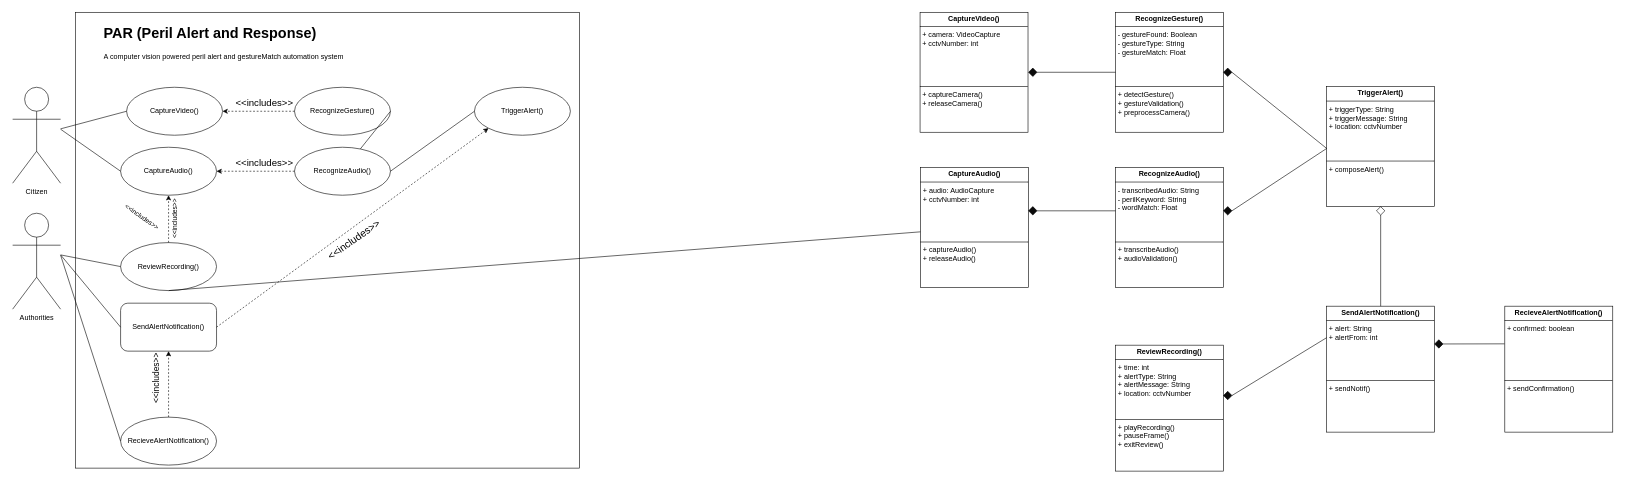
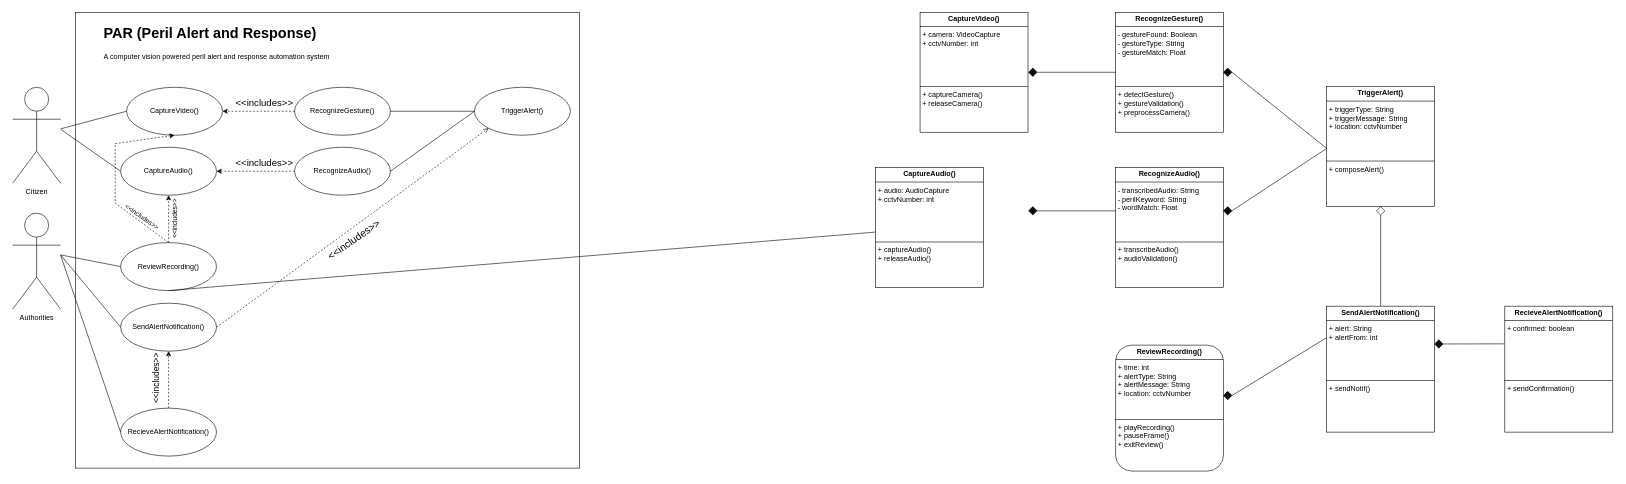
- <mxCell id="17" value="&lt;h1 style=&quot;margin-top: 0px;&quot;&gt;PAR (Peril Alert and Response)&lt;/h1&gt;&lt;p&gt;A computer vision powered peril alert and gestureMatch automation system&lt;/p&gt;" style="text;html=1;whiteSpace=wrap;overflow=hidden;rounded=0;" parent="1" vertex="1"><mxGeometry x="170" y="35" width="420" height="120" as="geometry" /></mxCell>
+ <mxCell id="17" value="&lt;h1 style=&quot;margin-top: 0px;&quot;&gt;PAR (Peril Alert and Response)&lt;/h1&gt;&lt;p&gt;A computer vision powered peril alert and response automation system&lt;/p&gt;" style="text;html=1;whiteSpace=wrap;overflow=hidden;rounded=0;" parent="1" vertex="1"><mxGeometry x="170" y="35" width="420" height="120" as="geometry" /></mxCell>
- <mxCell id="19" value="" style="endArrow=none;html=1;rounded=0;exitX=1;exitY=0.5;exitDx=0;exitDy=0;" parent="1" source="6" target="26" edge="1"><mxGeometry width="50" height="50" relative="1" as="geometry"><mxPoint x="650" y="224" as="sourcePoint" /><mxPoint x="750" y="224" as="targetPoint" /></mxGeometry></mxCell>
+ <mxCell id="19" value="" style="endArrow=none;html=1;rounded=0;entryX=0;entryY=0.5;entryDx=0;entryDy=0;exitX=1;exitY=0.5;exitDx=0;exitDy=0;" parent="1" source="6" target="7" edge="1"><mxGeometry width="50" height="50" relative="1" as="geometry"><mxPoint x="650" y="224" as="sourcePoint" /><mxPoint x="750" y="224" as="targetPoint" /></mxGeometry></mxCell>
- <mxCell id="13" value="" style="endArrow=classic;html=1;rounded=0;dashed=1;exitX=1;exitY=0.5;exitDx=0;exitDy=0;entryX=0;entryY=1;entryDx=0;entryDy=0;" parent="1" source="8" target="7" edge="1"><mxGeometry width="50" height="50" relative="1" as="geometry"><mxPoint x="780" y="425" as="sourcePoint" /><mxPoint x="860" y="235" as="targetPoint" /></mxGeometry></mxCell>
+ <mxCell id="13" value="" style="endArrow=open;html=1;rounded=0;dashed=1;exitX=1;exitY=0.5;exitDx=0;exitDy=0;entryX=0;entryY=1;entryDx=0;entryDy=0;" parent="1" source="8" target="7" edge="1"><mxGeometry width="50" height="50" relative="1" as="geometry"><mxPoint x="780" y="425" as="sourcePoint" /><mxPoint x="860" y="235" as="targetPoint" /></mxGeometry></mxCell>
+ <mxCell id="39" value="" style="endArrow=classic;html=1;rounded=0;dashed=1;exitX=0.5;exitY=0;exitDx=0;exitDy=0;entryX=0.5;entryY=1;entryDx=0;entryDy=0;" edge="1" parent="1" source="9" target="4"><mxGeometry width="50" height="50" relative="1" as="geometry"><mxPoint x="200" y="385" as="sourcePoint" /><mxPoint x="210" y="320" as="targetPoint" /><Array as="points"><mxPoint x="191" y="338" /><mxPoint x="191" y="239" /></Array></mxGeometry></mxCell>
- <mxCell id="31" value="&lt;p style=&quot;margin:0px;margin-top:4px;text-align:center;&quot;&gt;&lt;b&gt;CaptureAudio()&lt;/b&gt;&lt;/p&gt;&lt;hr size=&quot;1&quot; style=&quot;border-style:solid;&quot;&gt;&lt;p style=&quot;margin:0px;margin-left:4px;&quot;&gt;+ audio: AudioCapture&lt;/p&gt;&lt;p style=&quot;margin:0px;margin-left:4px;&quot;&gt;+ cctvNumber: int&lt;/p&gt;&lt;p style=&quot;margin:0px;margin-left:4px;&quot;&gt;&lt;br&gt;&lt;/p&gt;&lt;p style=&quot;margin:0px;margin-left:4px;&quot;&gt;&lt;br&gt;&lt;/p&gt;&lt;p style=&quot;margin:0px;margin-left:4px;&quot;&gt;&lt;br&gt;&lt;/p&gt;&lt;p style=&quot;margin:0px;margin-left:4px;&quot;&gt;&lt;br&gt;&lt;/p&gt;&lt;hr size=&quot;1&quot; style=&quot;border-style:solid;&quot;&gt;&lt;p style=&quot;margin:0px;margin-left:4px;&quot;&gt;+ captureAudio()&lt;/p&gt;&lt;p style=&quot;margin:0px;margin-left:4px;&quot;&gt;+ releaseAudio()&lt;/p&gt;&lt;p style=&quot;margin:0px;margin-left:4px;&quot;&gt;&lt;br&gt;&lt;/p&gt;" style="verticalAlign=top;align=left;overflow=fill;html=1;whiteSpace=wrap;" vertex="1" parent="1"><mxGeometry x="1534" y="279" width="180" height="200" as="geometry" /></mxCell>
+ <mxCell id="31" value="&lt;p style=&quot;margin:0px;margin-top:4px;text-align:center;&quot;&gt;&lt;b&gt;CaptureAudio()&lt;/b&gt;&lt;/p&gt;&lt;hr size=&quot;1&quot; style=&quot;border-style:solid;&quot;&gt;&lt;p style=&quot;margin:0px;margin-left:4px;&quot;&gt;+ audio: AudioCapture&lt;/p&gt;&lt;p style=&quot;margin:0px;margin-left:4px;&quot;&gt;+ cctvNumber: int&lt;/p&gt;&lt;p style=&quot;margin:0px;margin-left:4px;&quot;&gt;&lt;br&gt;&lt;/p&gt;&lt;p style=&quot;margin:0px;margin-left:4px;&quot;&gt;&lt;br&gt;&lt;/p&gt;&lt;p style=&quot;margin:0px;margin-left:4px;&quot;&gt;&lt;br&gt;&lt;/p&gt;&lt;p style=&quot;margin:0px;margin-left:4px;&quot;&gt;&lt;br&gt;&lt;/p&gt;&lt;hr size=&quot;1&quot; style=&quot;border-style:solid;&quot;&gt;&lt;p style=&quot;margin:0px;margin-left:4px;&quot;&gt;+ captureAudio()&lt;/p&gt;&lt;p style=&quot;margin:0px;margin-left:4px;&quot;&gt;+ releaseAudio()&lt;/p&gt;&lt;p style=&quot;margin:0px;margin-left:4px;&quot;&gt;&lt;br&gt;&lt;/p&gt;" style="verticalAlign=top;align=left;overflow=fill;html=1;whiteSpace=wrap;" vertex="1" parent="1"><mxGeometry x="1459" y="279" width="180" height="200" as="geometry" /></mxCell>
- <mxCell id="8" value="SendAlertNotification()" style="whiteSpace=wrap;html=1;rounded=1;" parent="1" vertex="1"><mxGeometry x="200" y="505" width="160" height="80" as="geometry" /></mxCell>
+ <mxCell id="8" value="SendAlertNotification()" style="ellipse;whiteSpace=wrap;html=1;" parent="1" vertex="1"><mxGeometry x="200" y="505" width="160" height="80" as="geometry" /></mxCell>
- <mxCell id="23" value="&lt;p style=&quot;margin:0px;margin-top:4px;text-align:center;&quot;&gt;&lt;b&gt;ReviewRecording()&lt;/b&gt;&lt;/p&gt;&lt;hr size=&quot;1&quot; style=&quot;border-style:solid;&quot;&gt;&lt;p style=&quot;margin:0px;margin-left:4px;&quot;&gt;+ time: int&amp;nbsp;&lt;/p&gt;&lt;p style=&quot;margin:0px;margin-left:4px;&quot;&gt;+ alertType: String&lt;/p&gt;&lt;p style=&quot;margin:0px;margin-left:4px;&quot;&gt;+ alertMessage: String&lt;/p&gt;&lt;p style=&quot;margin:0px;margin-left:4px;&quot;&gt;+ location: cctvNumber&lt;/p&gt;&lt;p style=&quot;margin:0px;margin-left:4px;&quot;&gt;&lt;br&gt;&lt;/p&gt;&lt;p style=&quot;margin:0px;margin-left:4px;&quot;&gt;&lt;br&gt;&lt;/p&gt;&lt;hr size=&quot;1&quot; style=&quot;border-style:solid;&quot;&gt;&lt;p style=&quot;margin:0px;margin-left:4px;&quot;&gt;+ playRecording()&lt;/p&gt;&lt;p style=&quot;margin:0px;margin-left:4px;&quot;&gt;+ pauseFrame()&lt;/p&gt;&lt;p style=&quot;margin:0px;margin-left:4px;&quot;&gt;+ exitReview()&lt;/p&gt;" style="verticalAlign=top;align=left;overflow=fill;html=1;whiteSpace=wrap;" parent="1" vertex="1"><mxGeometry x="1859" y="575" width="180" height="210" as="geometry" /></mxCell>
+ <mxCell id="23" value="&lt;p style=&quot;margin:0px;margin-top:4px;text-align:center;&quot;&gt;&lt;b&gt;ReviewRecording()&lt;/b&gt;&lt;/p&gt;&lt;hr size=&quot;1&quot; style=&quot;border-style:solid;&quot;&gt;&lt;p style=&quot;margin:0px;margin-left:4px;&quot;&gt;+ time: int&amp;nbsp;&lt;/p&gt;&lt;p style=&quot;margin:0px;margin-left:4px;&quot;&gt;+ alertType: String&lt;/p&gt;&lt;p style=&quot;margin:0px;margin-left:4px;&quot;&gt;+ alertMessage: String&lt;/p&gt;&lt;p style=&quot;margin:0px;margin-left:4px;&quot;&gt;+ location: cctvNumber&lt;/p&gt;&lt;p style=&quot;margin:0px;margin-left:4px;&quot;&gt;&lt;br&gt;&lt;/p&gt;&lt;p style=&quot;margin:0px;margin-left:4px;&quot;&gt;&lt;br&gt;&lt;/p&gt;&lt;hr size=&quot;1&quot; style=&quot;border-style:solid;&quot;&gt;&lt;p style=&quot;margin:0px;margin-left:4px;&quot;&gt;+ playRecording()&lt;/p&gt;&lt;p style=&quot;margin:0px;margin-left:4px;&quot;&gt;+ pauseFrame()&lt;/p&gt;&lt;p style=&quot;margin:0px;margin-left:4px;&quot;&gt;+ exitReview()&lt;/p&gt;" style="verticalAlign=top;align=left;overflow=fill;html=1;whiteSpace=wrap;rounded=1;" parent="1" vertex="1"><mxGeometry x="1859" y="575" width="180" height="210" as="geometry" /></mxCell>
- <mxCell id="33" value="RecieveAlertNotification()" style="ellipse;whiteSpace=wrap;html=1;" vertex="1" parent="1"><mxGeometry x="200" y="695" width="160" height="80" as="geometry" /></mxCell>
+ <mxCell id="33" value="RecieveAlertNotification()" style="ellipse;whiteSpace=wrap;html=1;" vertex="1" parent="1"><mxGeometry x="200" y="680" width="160" height="80" as="geometry" /></mxCell>
